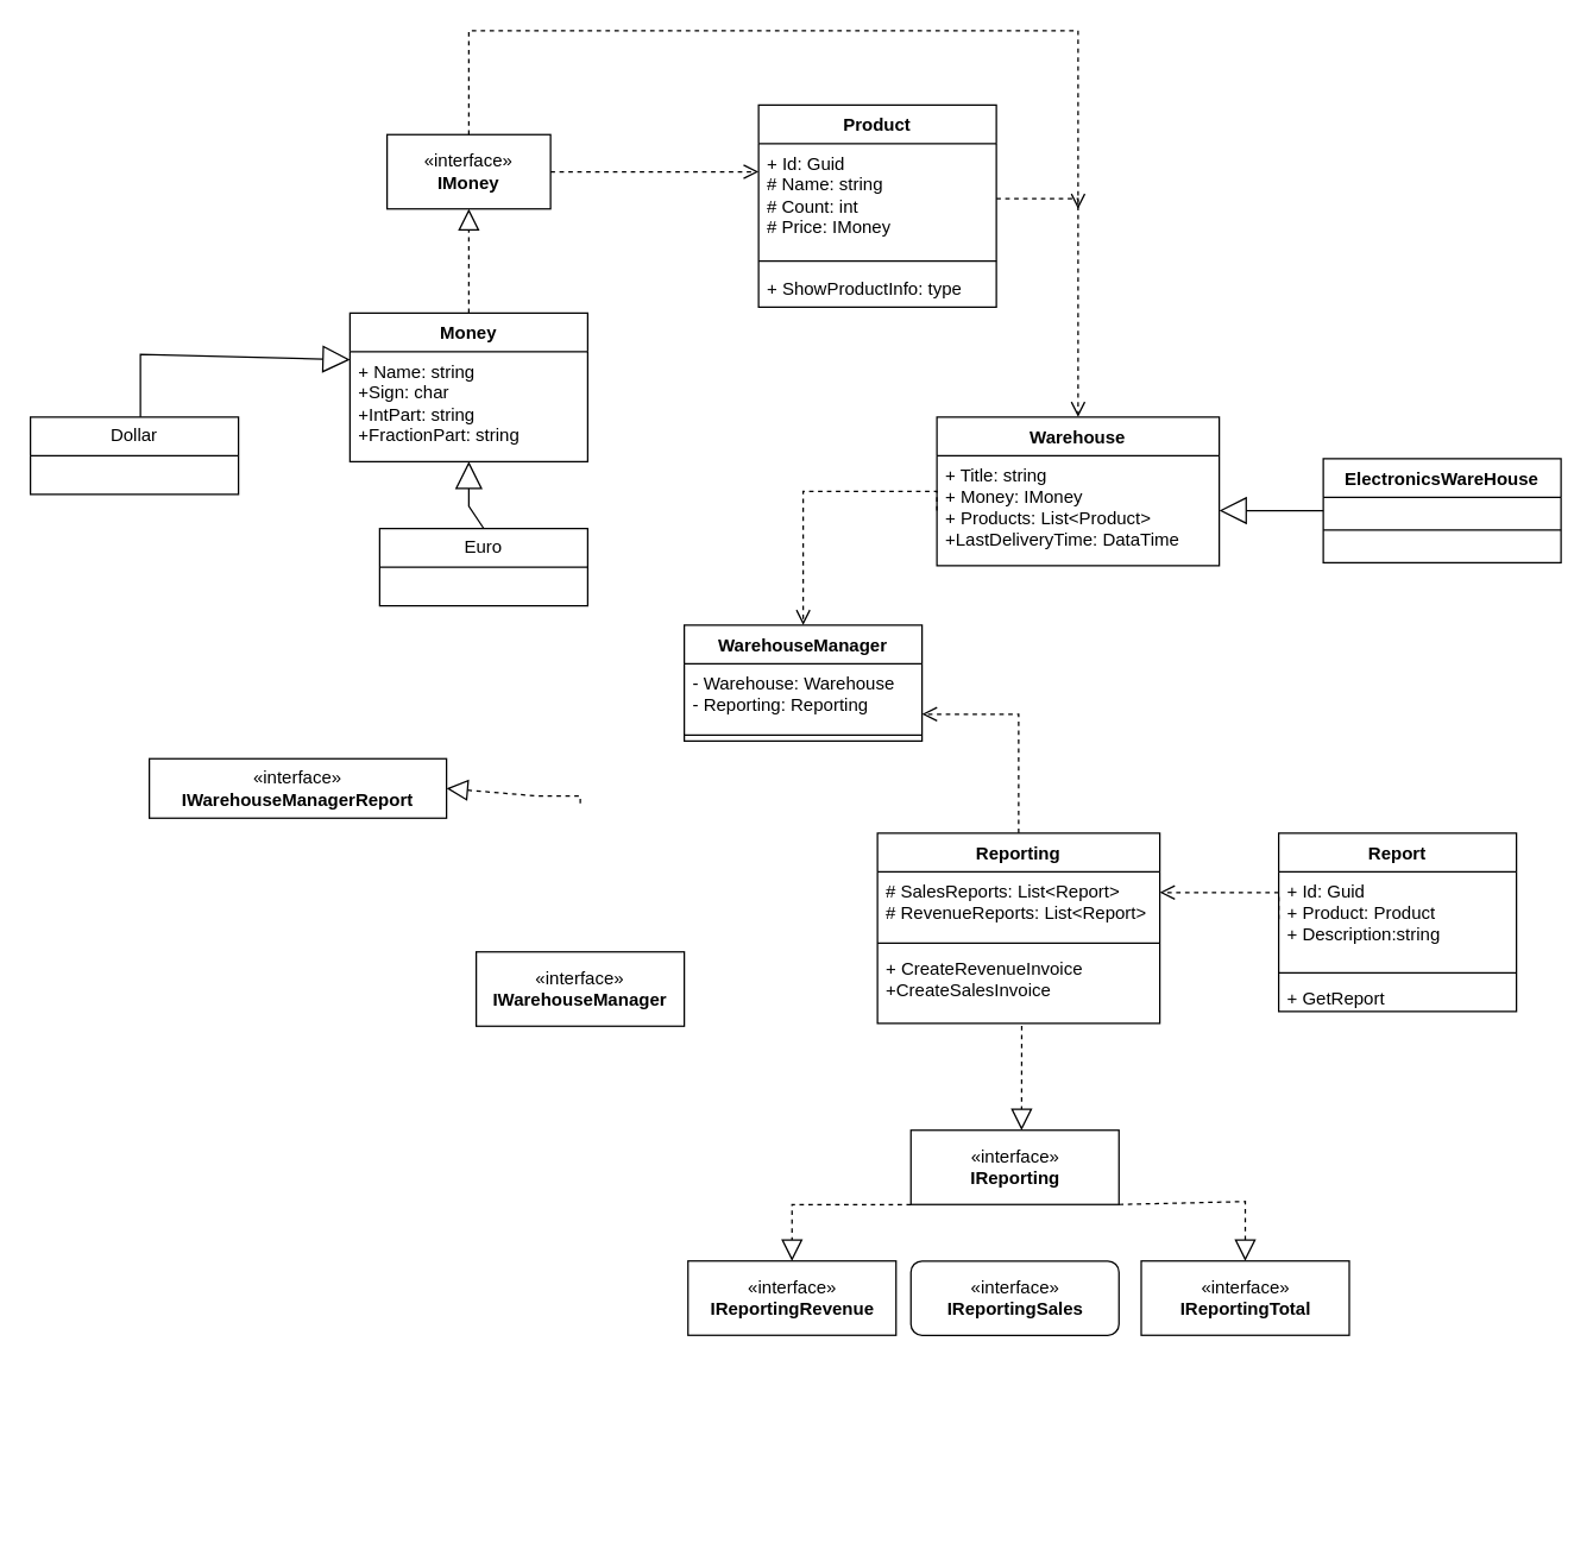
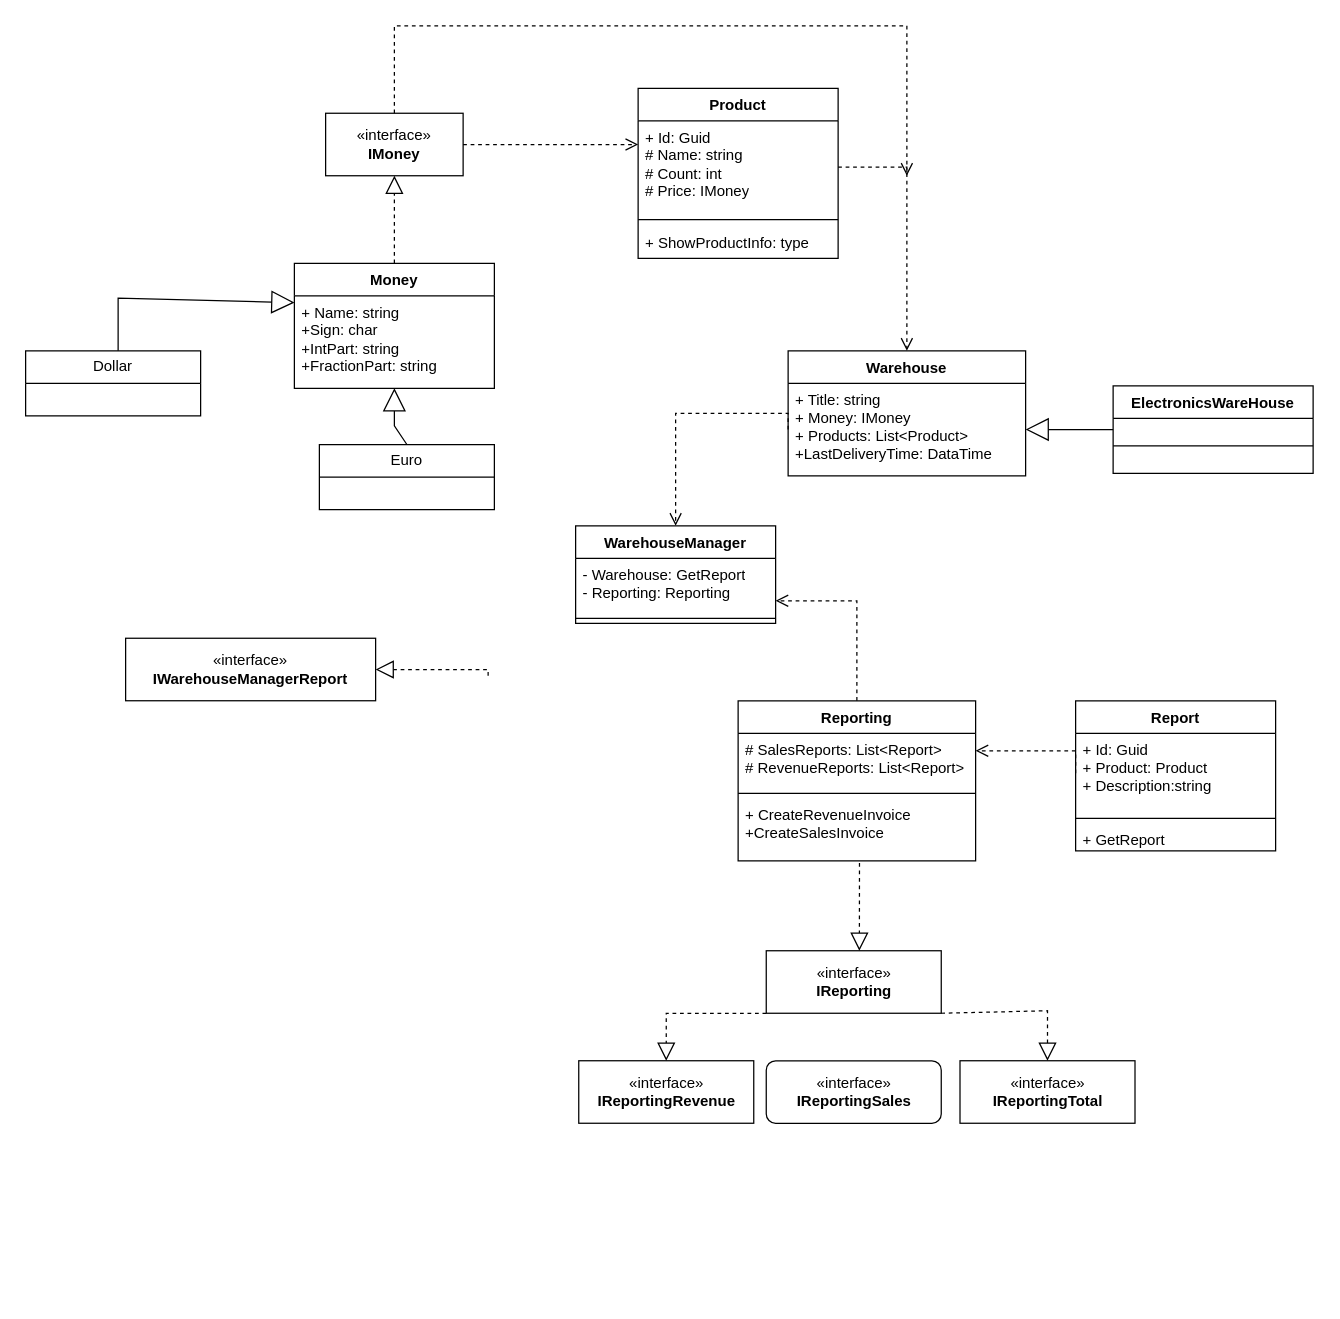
- <mxCell id="9" value="- Warehouse: Warehouse&lt;br style=&quot;border-color: var(--border-color);&quot;&gt;- Reporting: Reporting" style="text;strokeColor=none;fillColor=none;align=left;verticalAlign=top;spacingLeft=4;spacingRight=4;overflow=hidden;rotatable=0;points=[[0,0.5],[1,0.5]];portConstraint=eastwest;whiteSpace=wrap;html=1;" vertex="1" parent="8"><mxGeometry y="26" width="160" height="44" as="geometry" /></mxCell>
+ <mxCell id="9" value="- Warehouse: GetReport&lt;br style=&quot;border-color: var(--border-color);&quot;&gt;- Reporting: Reporting" style="text;strokeColor=none;fillColor=none;align=left;verticalAlign=top;spacingLeft=4;spacingRight=4;overflow=hidden;rotatable=0;points=[[0,0.5],[1,0.5]];portConstraint=eastwest;whiteSpace=wrap;html=1;" vertex="1" parent="8"><mxGeometry y="26" width="160" height="44" as="geometry" /></mxCell>
- <mxCell id="31" value="«interface»&lt;br&gt;&lt;b&gt;IWarehouseManagerReport&lt;br&gt;&lt;/b&gt;" style="html=1;whiteSpace=wrap;" vertex="1" parent="1"><mxGeometry x="100" y="510" width="200" height="40" as="geometry" /></mxCell>
+ <mxCell id="31" value="«interface»&lt;br&gt;&lt;b&gt;IWarehouseManagerReport&lt;br&gt;&lt;/b&gt;" style="html=1;whiteSpace=wrap;" vertex="1" parent="1"><mxGeometry x="100" y="510" width="200" height="50" as="geometry" /></mxCell>
- <mxCell id="7" value="«interface»&lt;br&gt;&lt;b&gt;IWarehouseManager&lt;br&gt;&lt;/b&gt;" style="html=1;whiteSpace=wrap;" vertex="1" parent="1"><mxGeometry x="320" y="640" width="140" height="50" as="geometry" /></mxCell>
